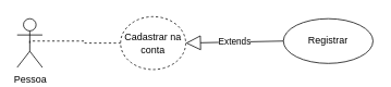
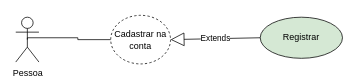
- <mxCell id="2" value="" style="edgeStyle=orthogonalEdgeStyle;rounded=0;orthogonalLoop=1;jettySize=auto;html=1;endArrow=none;endFill=0;entryX=0;entryY=0.5;entryDx=0;entryDy=0;exitX=0.5;exitY=0.5;exitDx=0;exitDy=0;exitPerimeter=0;dashed=1;" edge="1" parent="1" source="3" target="5"><mxGeometry relative="1" as="geometry"><mxPoint x="57" y="53" as="sourcePoint" /><mxPoint x="100" y="50" as="targetPoint" /><Array as="points"><mxPoint x="103" y="50" /><mxPoint x="103" y="53" /></Array></mxGeometry></mxCell>
+ <mxCell id="2" value="" style="edgeStyle=orthogonalEdgeStyle;rounded=0;orthogonalLoop=1;jettySize=auto;html=1;endArrow=none;endFill=0;entryX=0;entryY=0.5;entryDx=0;entryDy=0;exitX=0.5;exitY=0.5;exitDx=0;exitDy=0;exitPerimeter=0;" edge="1" parent="1" source="3" target="5"><mxGeometry relative="1" as="geometry"><mxPoint x="57" y="53" as="sourcePoint" /><mxPoint x="100" y="50" as="targetPoint" /><Array as="points"><mxPoint x="103" y="50" /><mxPoint x="103" y="53" /></Array></mxGeometry></mxCell>
- <mxCell id="6" value="Registrar" style="ellipse;whiteSpace=wrap;html=1;" vertex="1" parent="1"><mxGeometry x="347" y="22.5" width="110" height="55" as="geometry" /></mxCell>
+ <mxCell id="6" value="Registrar" style="ellipse;whiteSpace=wrap;html=1;fillColor=#d5e8d4;" vertex="1" parent="1"><mxGeometry x="347" y="22.5" width="110" height="55" as="geometry" /></mxCell>
